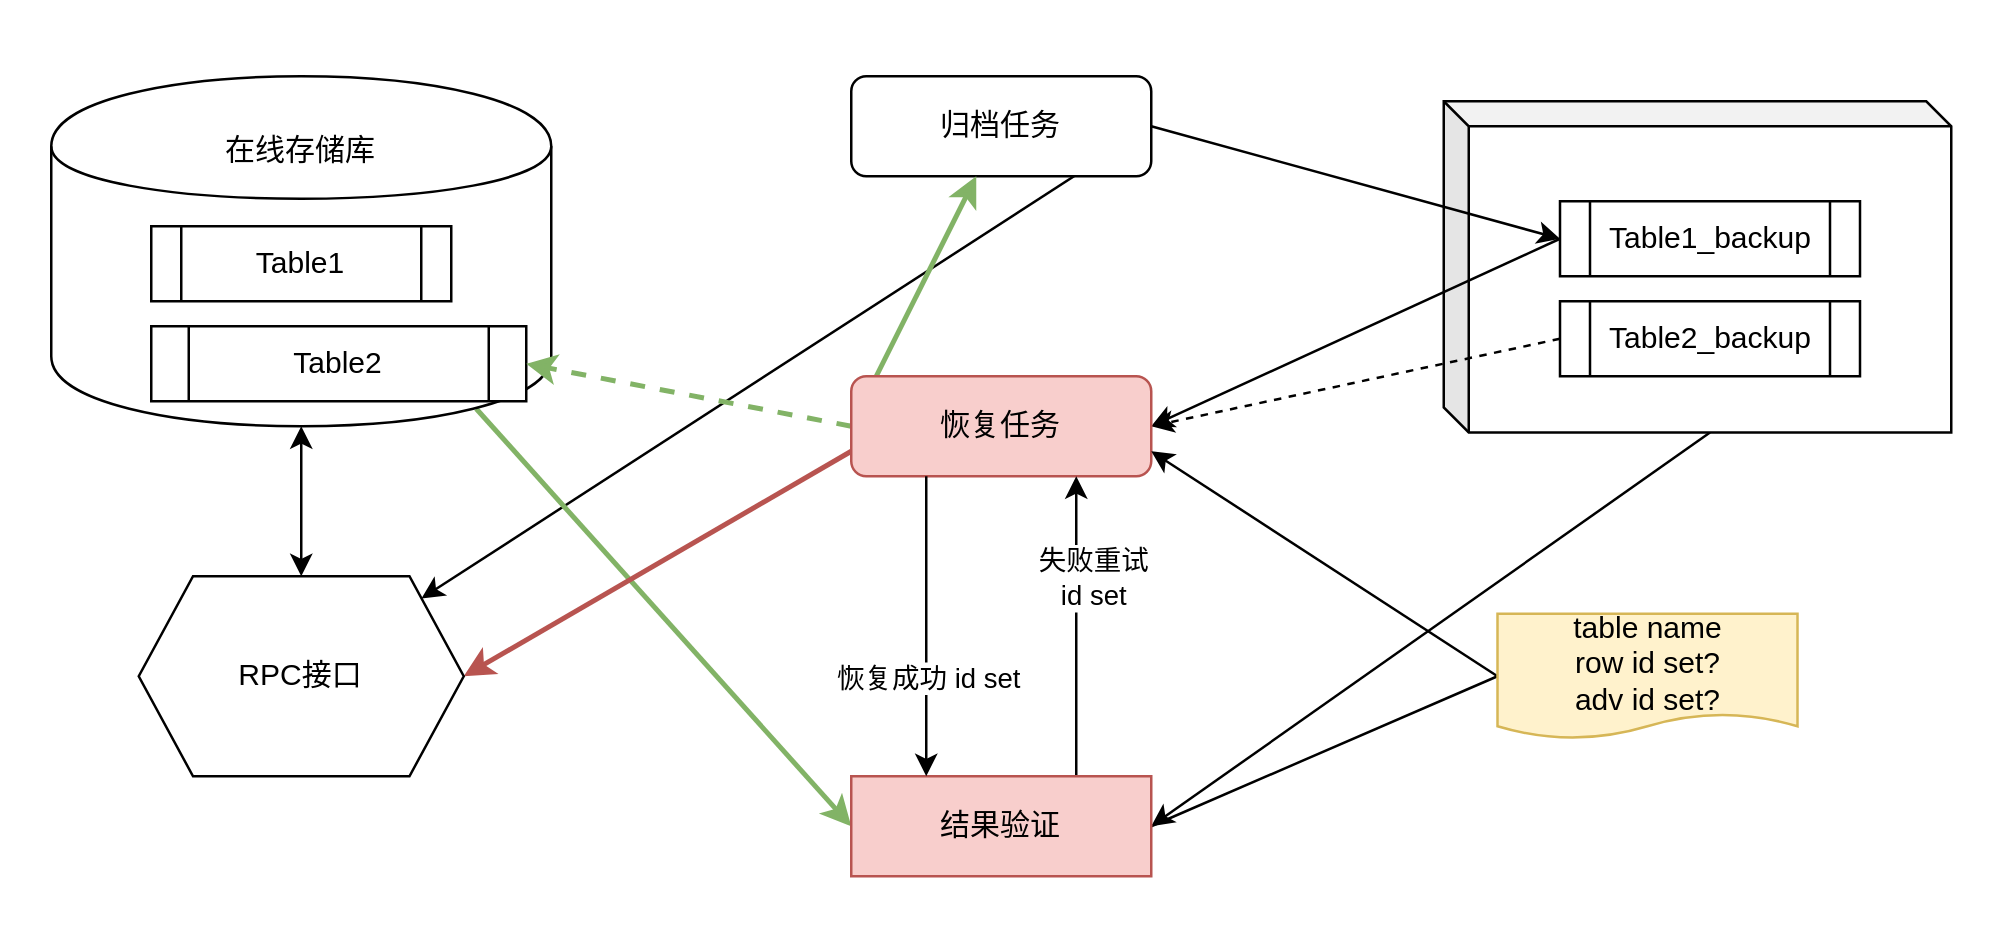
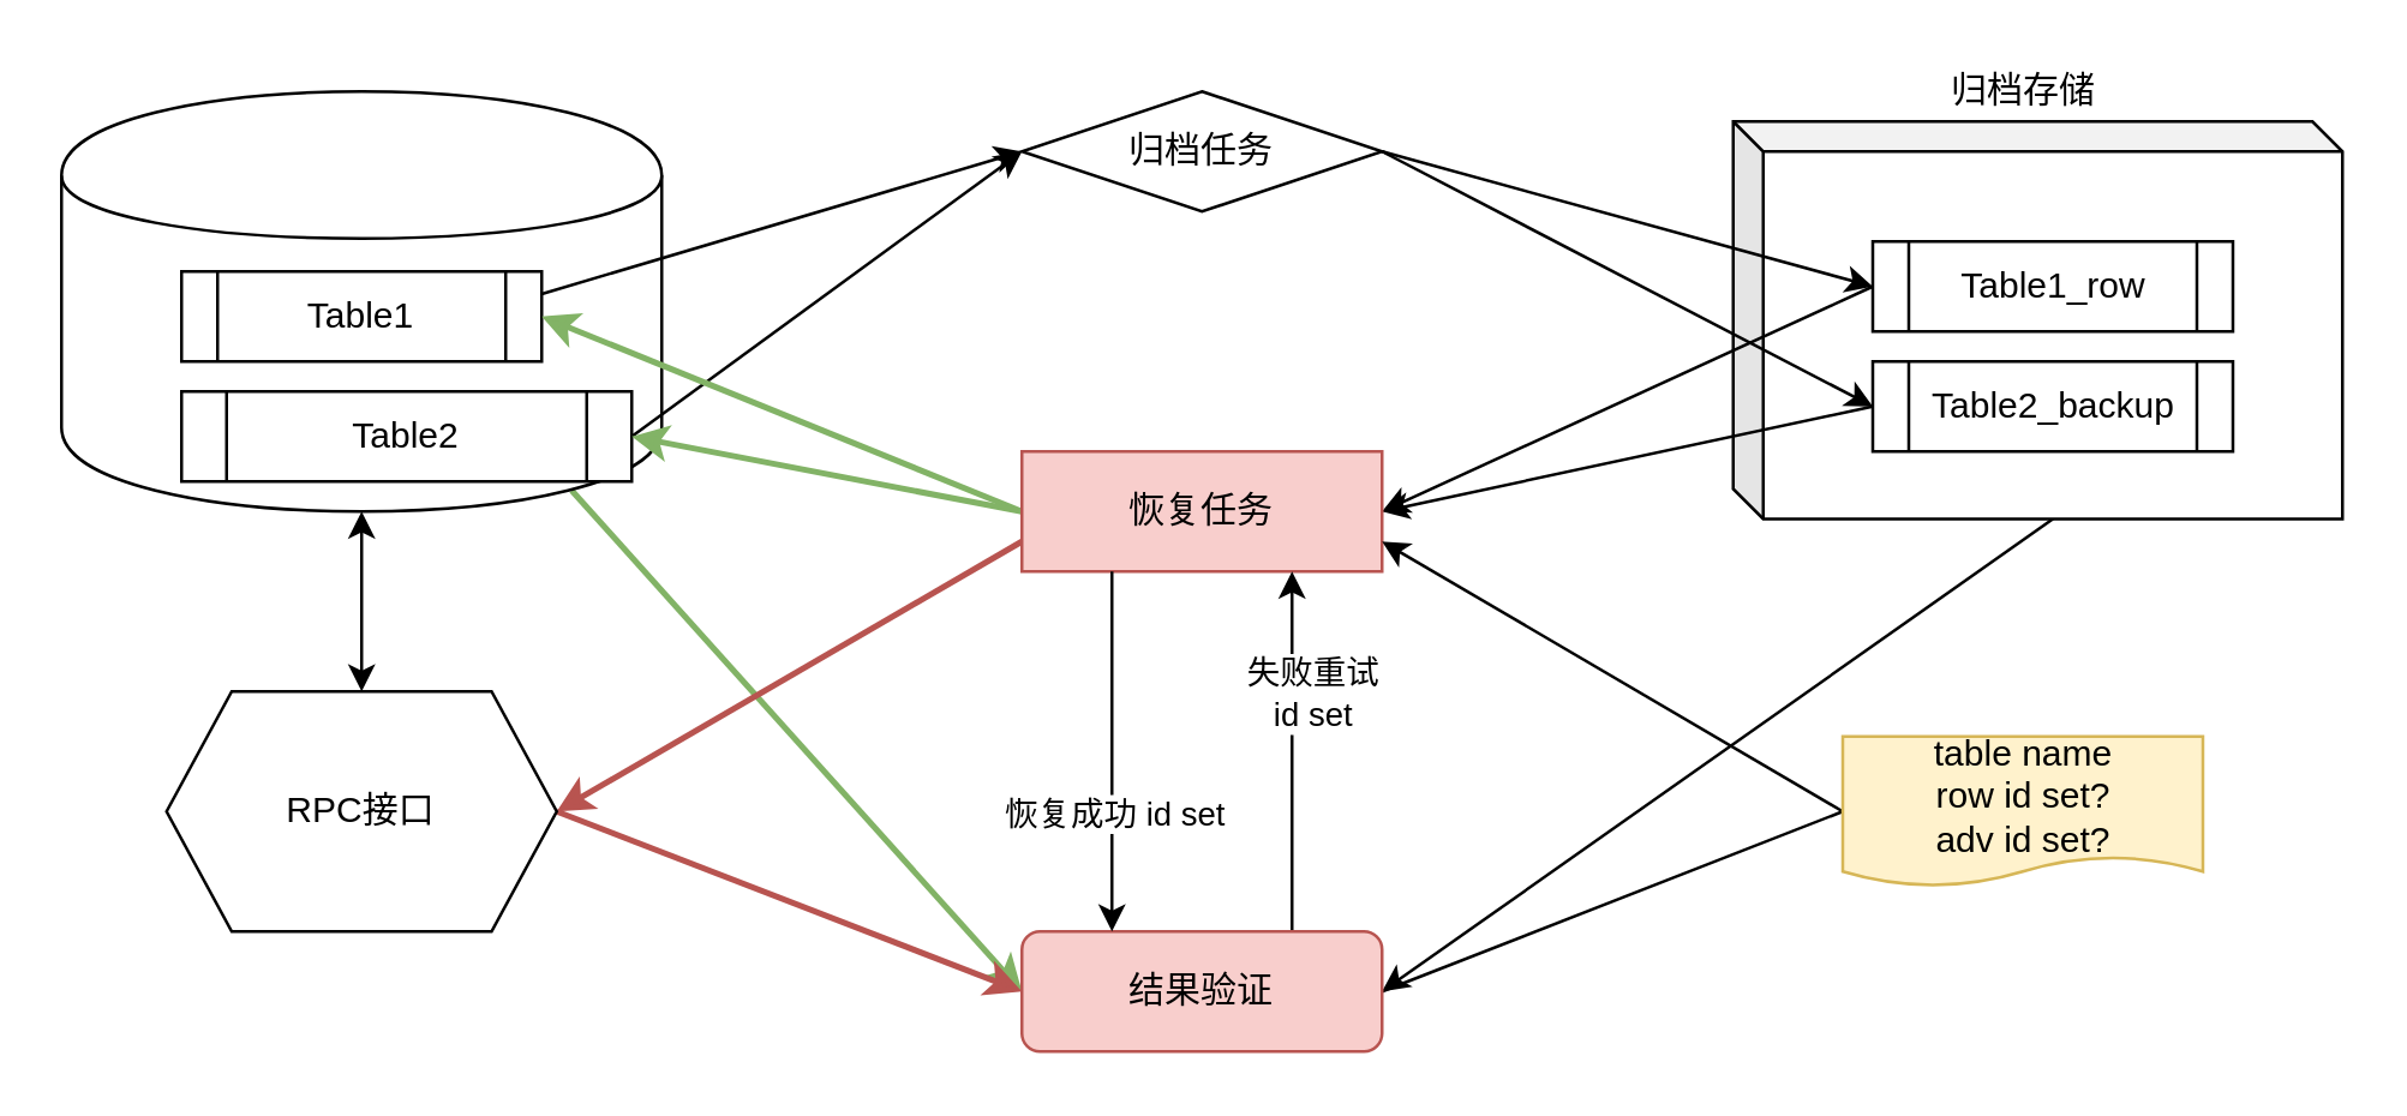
+ <mxCell id="22" value="归档存储" style="text;html=1;strokeColor=none;fillColor=none;align=center;verticalAlign=middle;whiteSpace=wrap;rounded=0;" vertex="1" parent="1"><mxGeometry x="623.5" y="20" width="100" height="20" as="geometry" /></mxCell>
- <mxCell id="6" value="归档任务" style="rounded=1;whiteSpace=wrap;html=1;" vertex="1" parent="1"><mxGeometry x="340" y="30" width="120" height="40" as="geometry" /></mxCell>
+ <mxCell id="6" value="归档任务" style="rhombus;whiteSpace=wrap;html=1;" vertex="1" parent="1"><mxGeometry x="340" y="30" width="120" height="40" as="geometry" /></mxCell>
- <mxCell id="13" value="在线存储库" style="text;html=1;strokeColor=none;fillColor=none;align=center;verticalAlign=middle;whiteSpace=wrap;rounded=0;" vertex="1" parent="1"><mxGeometry x="70" y="50" width="100" height="20" as="geometry" /></mxCell>
+ <mxCell id="11" style="rounded=0;orthogonalLoop=1;jettySize=auto;html=1;exitX=1;exitY=0.25;exitDx=0;exitDy=0;entryX=0;entryY=0.5;entryDx=0;entryDy=0;" edge="1" parent="1" source="12" target="6"><mxGeometry relative="1" as="geometry" /></mxCell>
+ <mxCell id="9" style="edgeStyle=none;rounded=0;orthogonalLoop=1;jettySize=auto;html=1;exitX=1;exitY=0.5;exitDx=0;exitDy=0;entryX=0;entryY=0.5;entryDx=0;entryDy=0;" edge="1" parent="1" source="10" target="6"><mxGeometry relative="1" as="geometry" /></mxCell>
- <mxCell id="15" value="Table1_backup" style="shape=process;whiteSpace=wrap;html=1;backgroundOutline=1;" vertex="1" parent="1"><mxGeometry x="623.5" y="80" width="120" height="30" as="geometry" /></mxCell>
+ <mxCell id="15" value="Table1_row" style="shape=process;whiteSpace=wrap;html=1;backgroundOutline=1;" vertex="1" parent="1"><mxGeometry x="623.5" y="80" width="120" height="30" as="geometry" /></mxCell>
- <mxCell id="18" style="edgeStyle=none;rounded=0;orthogonalLoop=1;jettySize=auto;html=1;exitX=0;exitY=0.5;exitDx=0;exitDy=0;fillColor=#d5e8d4;strokeColor=#82b366;strokeWidth=2;" edge="1" parent="1" source="21" target="6"><mxGeometry relative="1" as="geometry" /></mxCell>
+ <mxCell id="18" style="edgeStyle=none;rounded=0;orthogonalLoop=1;jettySize=auto;html=1;exitX=0;exitY=0.5;exitDx=0;exitDy=0;entryX=1;entryY=0.5;entryDx=0;entryDy=0;fillColor=#d5e8d4;strokeColor=#82b366;strokeWidth=2;" edge="1" parent="1" source="21" target="12"><mxGeometry relative="1" as="geometry" /></mxCell>
- <mxCell id="5" style="edgeStyle=none;rounded=0;orthogonalLoop=1;jettySize=auto;html=1;exitX=1;exitY=0.5;exitDx=0;exitDy=0;" edge="1" parent="1" source="6" target="25"><mxGeometry relative="1" as="geometry" /></mxCell>
+ <mxCell id="5" style="edgeStyle=none;rounded=0;orthogonalLoop=1;jettySize=auto;html=1;exitX=1;exitY=0.5;exitDx=0;exitDy=0;entryX=0;entryY=0.5;entryDx=0;entryDy=0;" edge="1" parent="1" source="6" target="17"><mxGeometry relative="1" as="geometry" /></mxCell>
- <mxCell id="16" style="edgeStyle=none;rounded=0;orthogonalLoop=1;jettySize=auto;html=1;exitX=0;exitY=0.5;exitDx=0;exitDy=0;entryX=1;entryY=0.5;entryDx=0;entryDy=0;dashed=1;" edge="1" parent="1" source="17" target="21"><mxGeometry relative="1" as="geometry"><mxPoint x="450" y="210" as="targetPoint" /></mxGeometry></mxCell>
+ <mxCell id="16" style="edgeStyle=none;rounded=0;orthogonalLoop=1;jettySize=auto;html=1;exitX=0;exitY=0.5;exitDx=0;exitDy=0;entryX=1;entryY=0.5;entryDx=0;entryDy=0;" edge="1" parent="1" source="17" target="21"><mxGeometry relative="1" as="geometry"><mxPoint x="450" y="210" as="targetPoint" /></mxGeometry></mxCell>
- <mxCell id="19" style="edgeStyle=none;rounded=0;orthogonalLoop=1;jettySize=auto;html=1;exitX=0;exitY=0.5;exitDx=0;exitDy=0;entryX=1;entryY=0.5;entryDx=0;entryDy=0;fillColor=#d5e8d4;strokeColor=#82b366;strokeWidth=2;dashed=1;" edge="1" parent="1" source="21" target="10"><mxGeometry relative="1" as="geometry" /></mxCell>
+ <mxCell id="19" style="edgeStyle=none;rounded=0;orthogonalLoop=1;jettySize=auto;html=1;exitX=0;exitY=0.5;exitDx=0;exitDy=0;entryX=1;entryY=0.5;entryDx=0;entryDy=0;fillColor=#d5e8d4;strokeColor=#82b366;strokeWidth=2;" edge="1" parent="1" source="21" target="10"><mxGeometry relative="1" as="geometry" /></mxCell>
- <mxCell id="21" value="恢复任务" style="rounded=1;whiteSpace=wrap;html=1;fillColor=#f8cecc;strokeColor=#b85450;" vertex="1" parent="1"><mxGeometry x="340" y="150" width="120" height="40" as="geometry" /></mxCell>
+ <mxCell id="21" value="恢复任务" style="whiteSpace=wrap;html=1;fillColor=#f8cecc;strokeColor=#b85450;rounded=0;" vertex="1" parent="1"><mxGeometry x="340" y="150" width="120" height="40" as="geometry" /></mxCell>
- <mxCell id="28" value="table name&lt;br&gt;row id set?&lt;br&gt;adv id set?" style="shape=document;whiteSpace=wrap;html=1;boundedLbl=1;size=0.2;fillColor=#fff2cc;strokeColor=#d6b656;" vertex="1" parent="1"><mxGeometry x="598.5" y="245" width="120" height="50" as="geometry" /></mxCell>
+ <mxCell id="28" value="table name&lt;br&gt;row id set?&lt;br&gt;adv id set?" style="shape=document;whiteSpace=wrap;html=1;boundedLbl=1;size=0.2;fillColor=#fff2cc;strokeColor=#d6b656;" vertex="1" parent="1"><mxGeometry x="613.5" y="245" width="120" height="50" as="geometry" /></mxCell>
+ <mxCell id="24" style="edgeStyle=none;rounded=0;orthogonalLoop=1;jettySize=auto;html=1;exitX=1;exitY=0.5;exitDx=0;exitDy=0;entryX=0;entryY=0.5;entryDx=0;entryDy=0;startArrow=none;startFill=0;strokeWidth=2;fillColor=#f8cecc;strokeColor=#b85450;" edge="1" parent="1" source="25" target="31"><mxGeometry relative="1" as="geometry" /></mxCell>
- <mxCell id="31" value="结果验证" style="whiteSpace=wrap;html=1;fillColor=#f8cecc;strokeColor=#b85450;rounded=0;" vertex="1" parent="1"><mxGeometry x="340" y="310" width="120" height="40" as="geometry" /></mxCell>
+ <mxCell id="31" value="结果验证" style="rounded=1;whiteSpace=wrap;html=1;fillColor=#f8cecc;strokeColor=#b85450;" vertex="1" parent="1"><mxGeometry x="340" y="310" width="120" height="40" as="geometry" /></mxCell>
